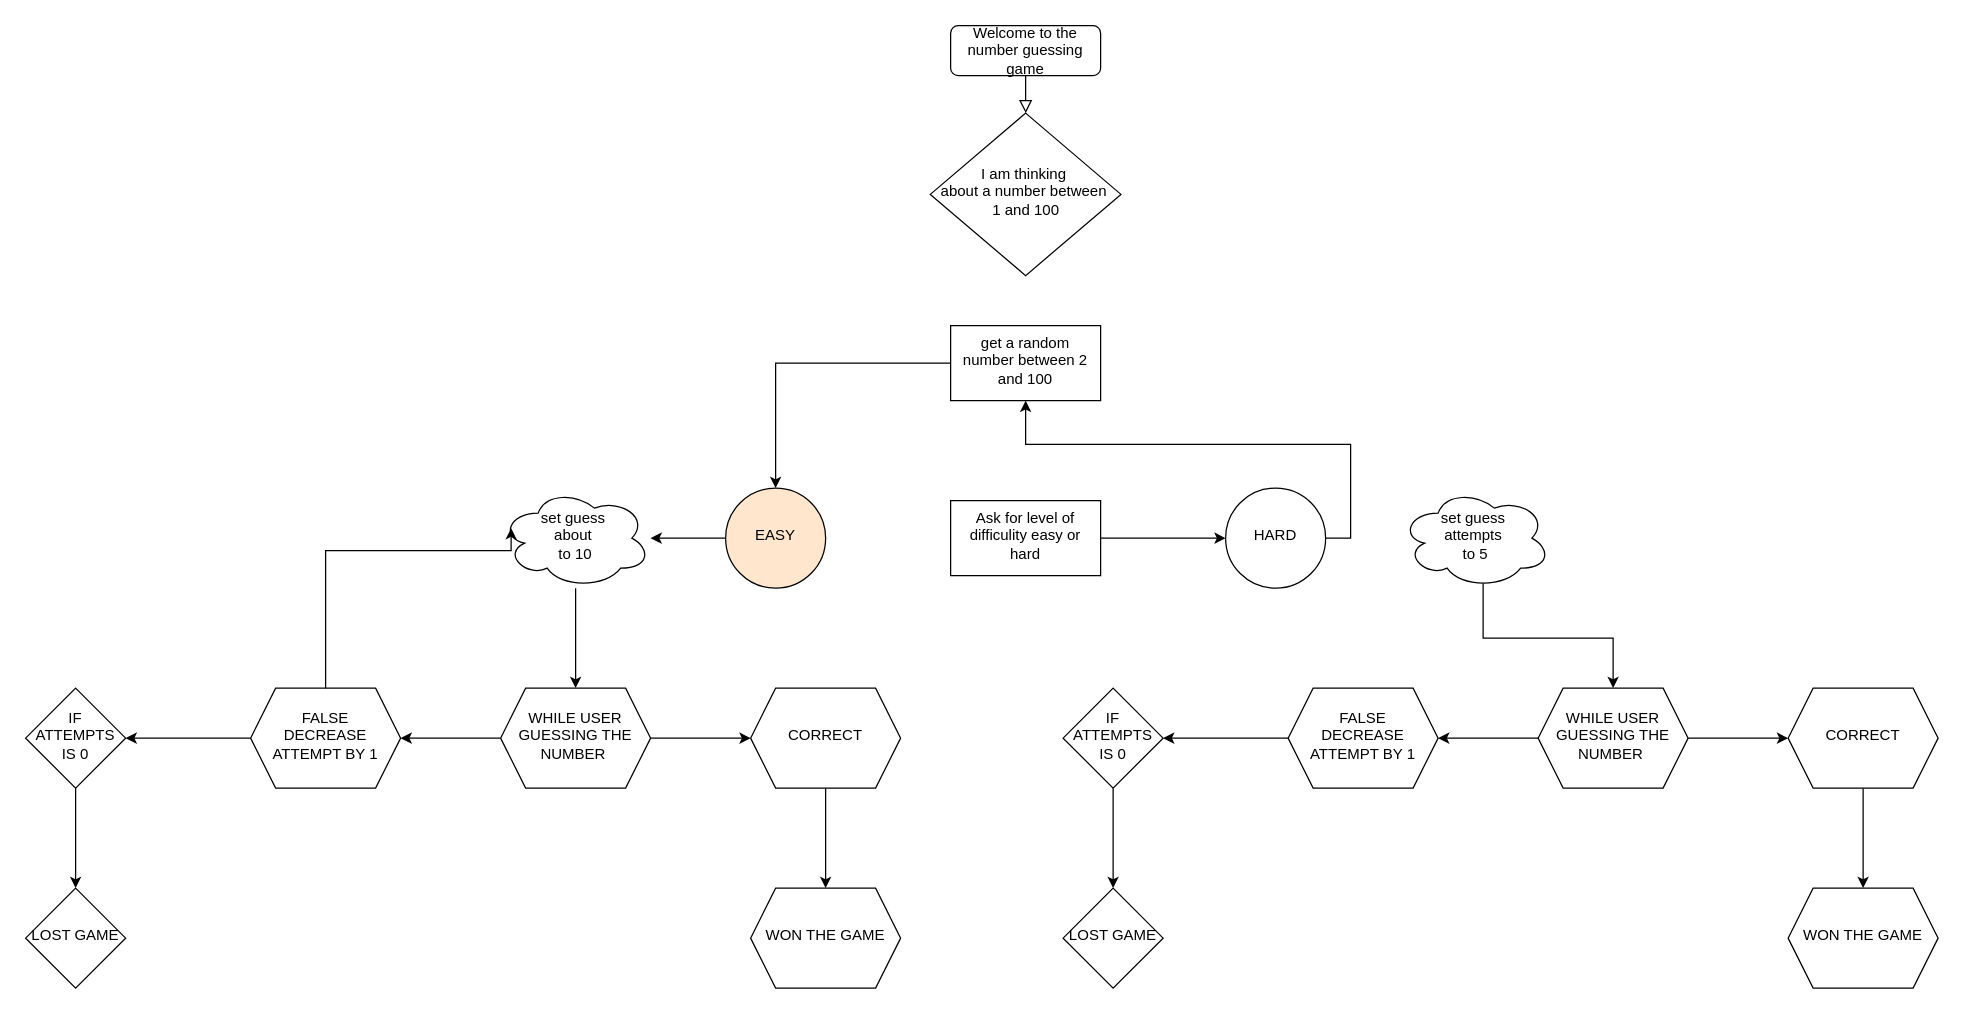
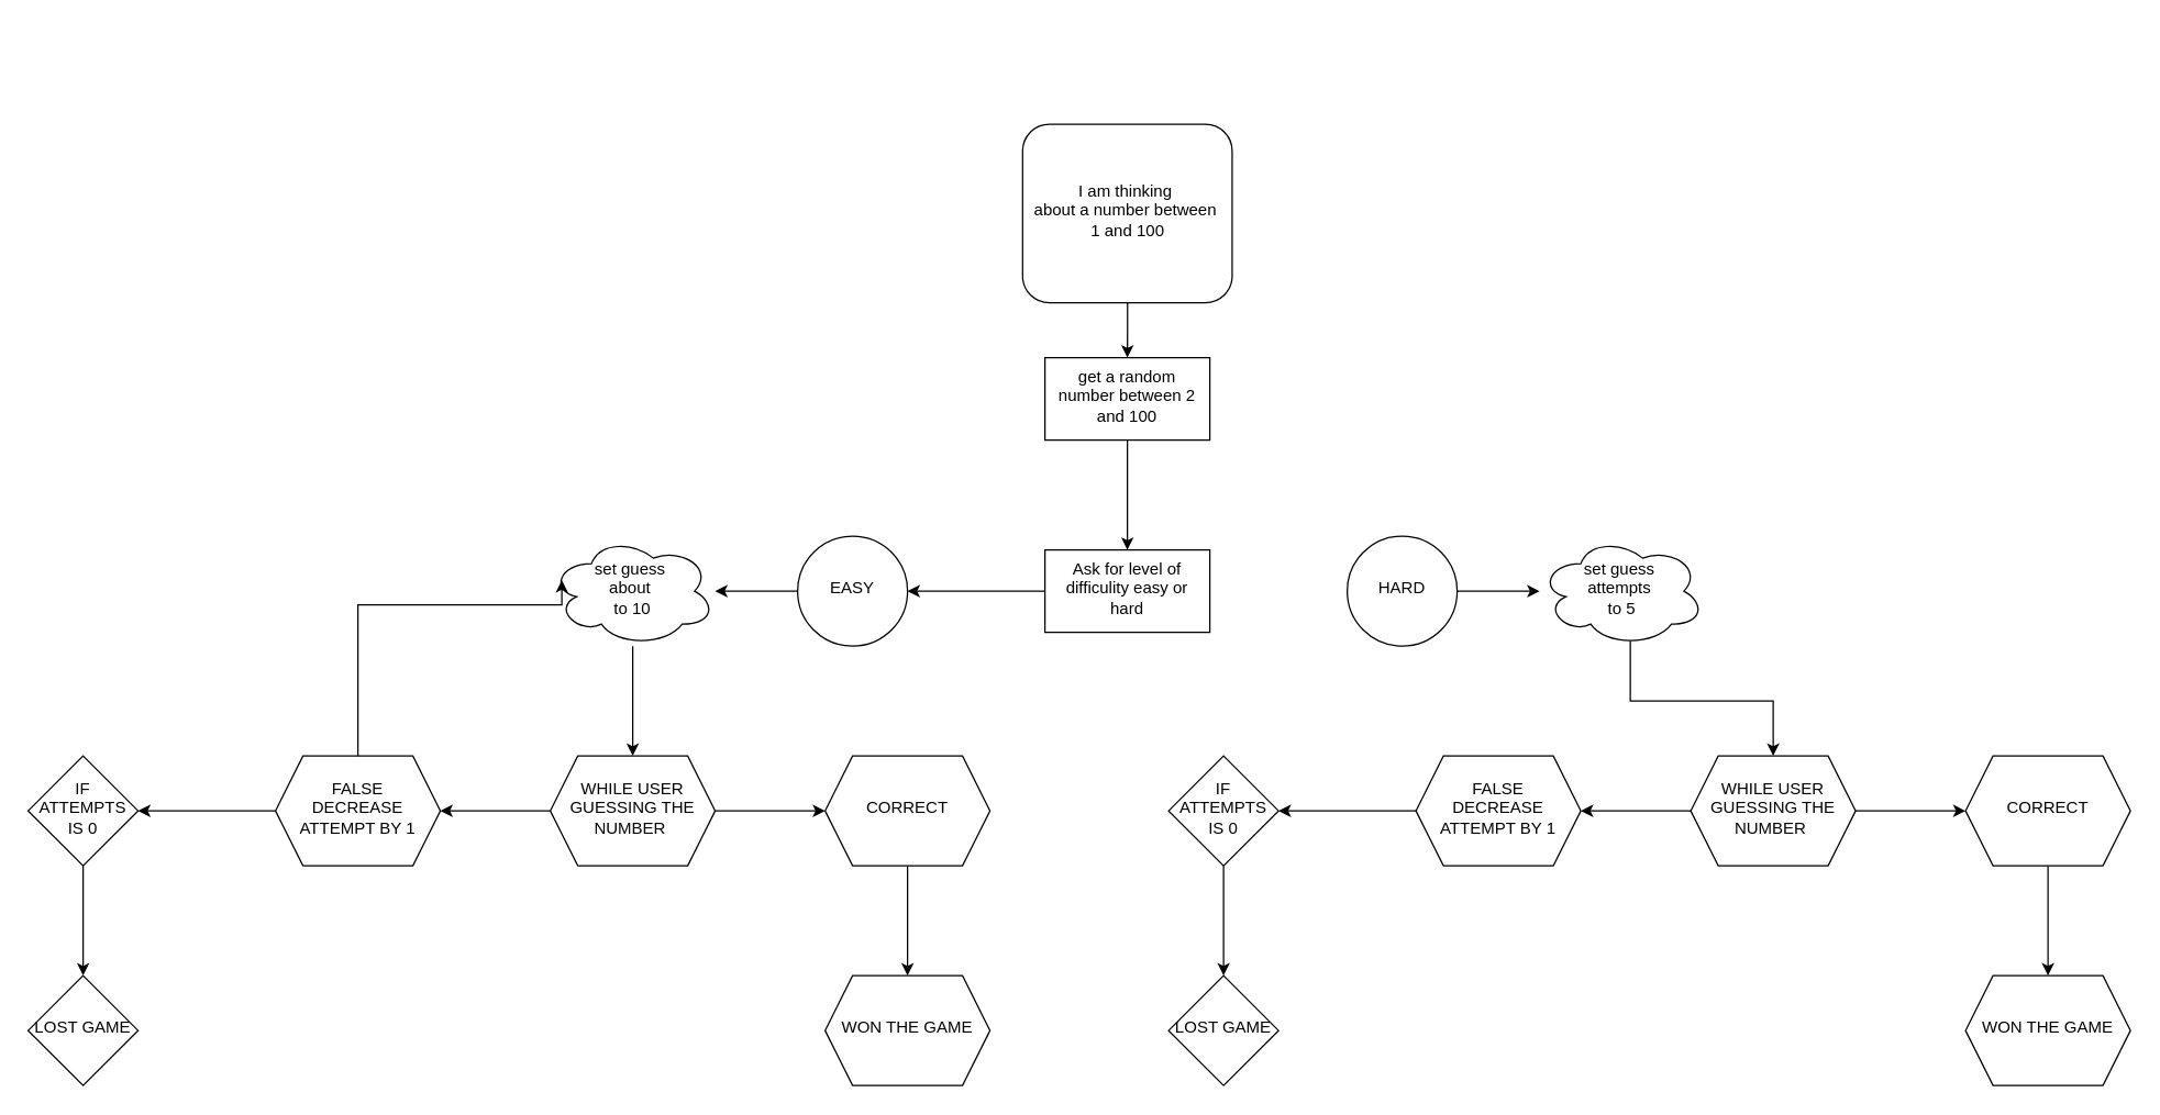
- <mxCell id="3" value="Welcome to the number guessing game" style="rounded=1;whiteSpace=wrap;html=1;fontSize=12;glass=0;strokeWidth=1;shadow=0;" parent="1" vertex="1"><mxGeometry x="760" y="20" width="120" height="40" as="geometry" /></mxCell>
- <mxCell id="2" value="" style="rounded=0;html=1;jettySize=auto;orthogonalLoop=1;fontSize=11;endArrow=block;endFill=0;endSize=8;strokeWidth=1;shadow=0;labelBackgroundColor=none;edgeStyle=orthogonalEdgeStyle;" parent="1" source="3" target="5" edge="1"><mxGeometry relative="1" as="geometry" /></mxCell>
- <mxCell id="5" value="I am thinking&amp;nbsp;&lt;div&gt;about a number between&amp;nbsp;&lt;div&gt;1 and 100&lt;/div&gt;&lt;/div&gt;" style="rhombus;whiteSpace=wrap;html=1;shadow=0;fontFamily=Helvetica;fontSize=12;align=center;strokeWidth=1;spacing=6;spacingTop=-4;" parent="1" vertex="1"><mxGeometry x="743.75" y="90" width="152.5" height="130" as="geometry" /></mxCell>
+ <mxCell id="5" value="I am thinking&amp;nbsp;&lt;div&gt;about a number between&amp;nbsp;&lt;div&gt;1 and 100&lt;/div&gt;&lt;/div&gt;" style="whiteSpace=wrap;html=1;shadow=0;fontFamily=Helvetica;fontSize=12;align=center;strokeWidth=1;spacing=6;spacingTop=-4;rounded=1;" parent="1" vertex="1"><mxGeometry x="743.75" y="90" width="152.5" height="130" as="geometry" /></mxCell>
+ <mxCell id="4" value="" style="edgeStyle=orthogonalEdgeStyle;rounded=0;orthogonalLoop=1;jettySize=auto;html=1;" edge="1" parent="1" source="5" target="7"><mxGeometry relative="1" as="geometry" /></mxCell>
- <mxCell id="6" value="" style="edgeStyle=orthogonalEdgeStyle;rounded=0;orthogonalLoop=1;jettySize=auto;html=1;" edge="1" parent="1" source="7" target="12"><mxGeometry relative="1" as="geometry" /></mxCell>
+ <mxCell id="6" value="" style="edgeStyle=orthogonalEdgeStyle;rounded=0;orthogonalLoop=1;jettySize=auto;html=1;" edge="1" parent="1" source="7" target="10"><mxGeometry relative="1" as="geometry" /></mxCell>
- <mxCell id="13" style="edgeStyle=orthogonalEdgeStyle;rounded=0;orthogonalLoop=1;jettySize=auto;html=1;exitX=1;exitY=0.5;exitDx=0;exitDy=0;" edge="1" parent="1" source="14" target="7"><mxGeometry relative="1" as="geometry" /></mxCell>
+ <mxCell id="13" style="edgeStyle=orthogonalEdgeStyle;rounded=0;orthogonalLoop=1;jettySize=auto;html=1;exitX=1;exitY=0.5;exitDx=0;exitDy=0;" edge="1" parent="1" source="14" target="16"><mxGeometry relative="1" as="geometry" /></mxCell>
- <mxCell id="12" value="EASY" style="ellipse;whiteSpace=wrap;html=1;shadow=0;strokeWidth=1;spacing=6;spacingTop=-4;fillColor=#ffe6cc;" vertex="1" parent="1"><mxGeometry x="580" y="390" width="80" height="80" as="geometry" /></mxCell>
+ <mxCell id="12" value="EASY" style="ellipse;whiteSpace=wrap;html=1;shadow=0;strokeWidth=1;spacing=6;spacingTop=-4;" vertex="1" parent="1"><mxGeometry x="580" y="390" width="80" height="80" as="geometry" /></mxCell>
+ <mxCell id="8" value="" style="edgeStyle=orthogonalEdgeStyle;rounded=0;orthogonalLoop=1;jettySize=auto;html=1;" edge="1" parent="1" source="10" target="12"><mxGeometry relative="1" as="geometry" /></mxCell>
- <mxCell id="9" value="" style="edgeStyle=orthogonalEdgeStyle;rounded=0;orthogonalLoop=1;jettySize=auto;html=1;" edge="1" parent="1" source="10" target="14"><mxGeometry relative="1" as="geometry" /></mxCell>
